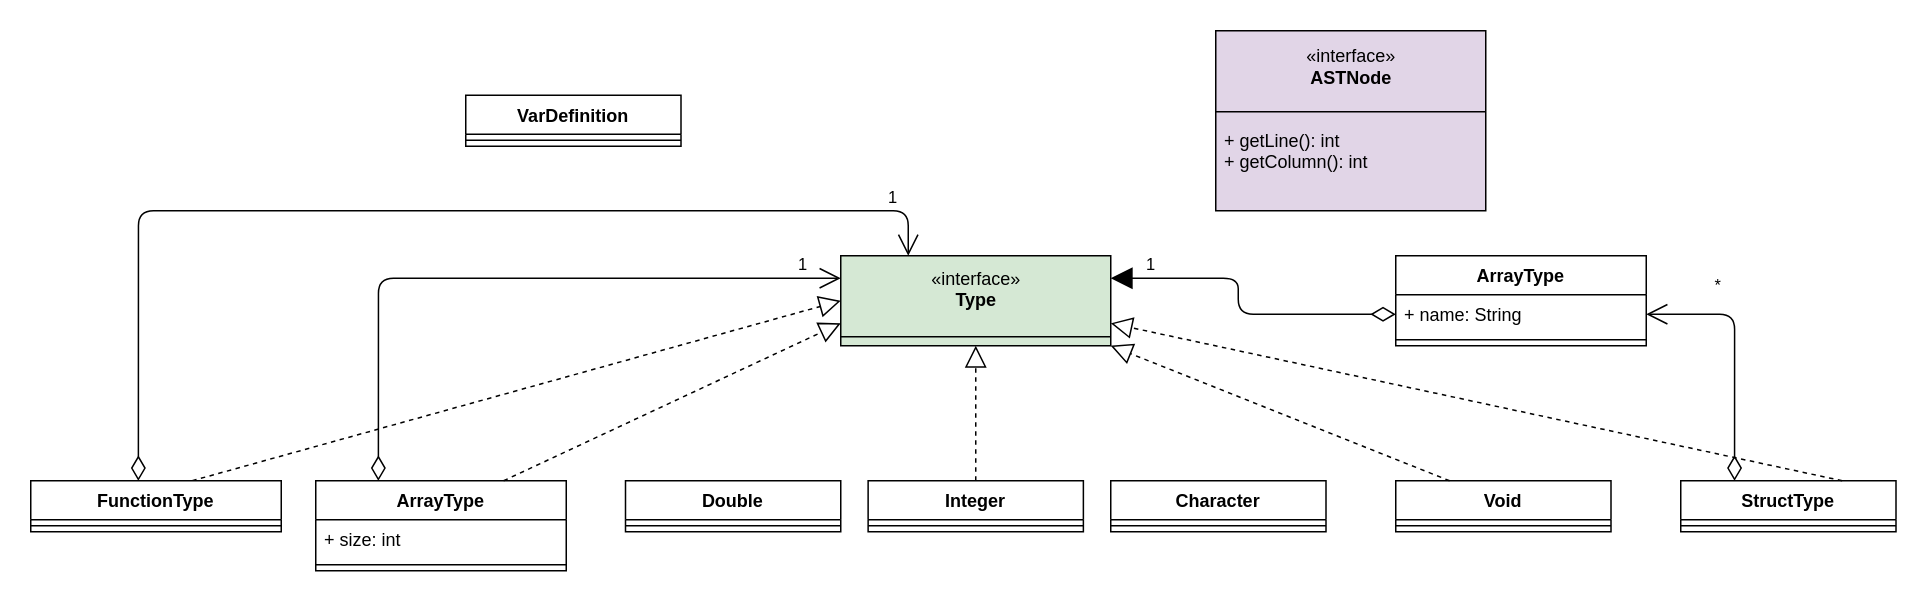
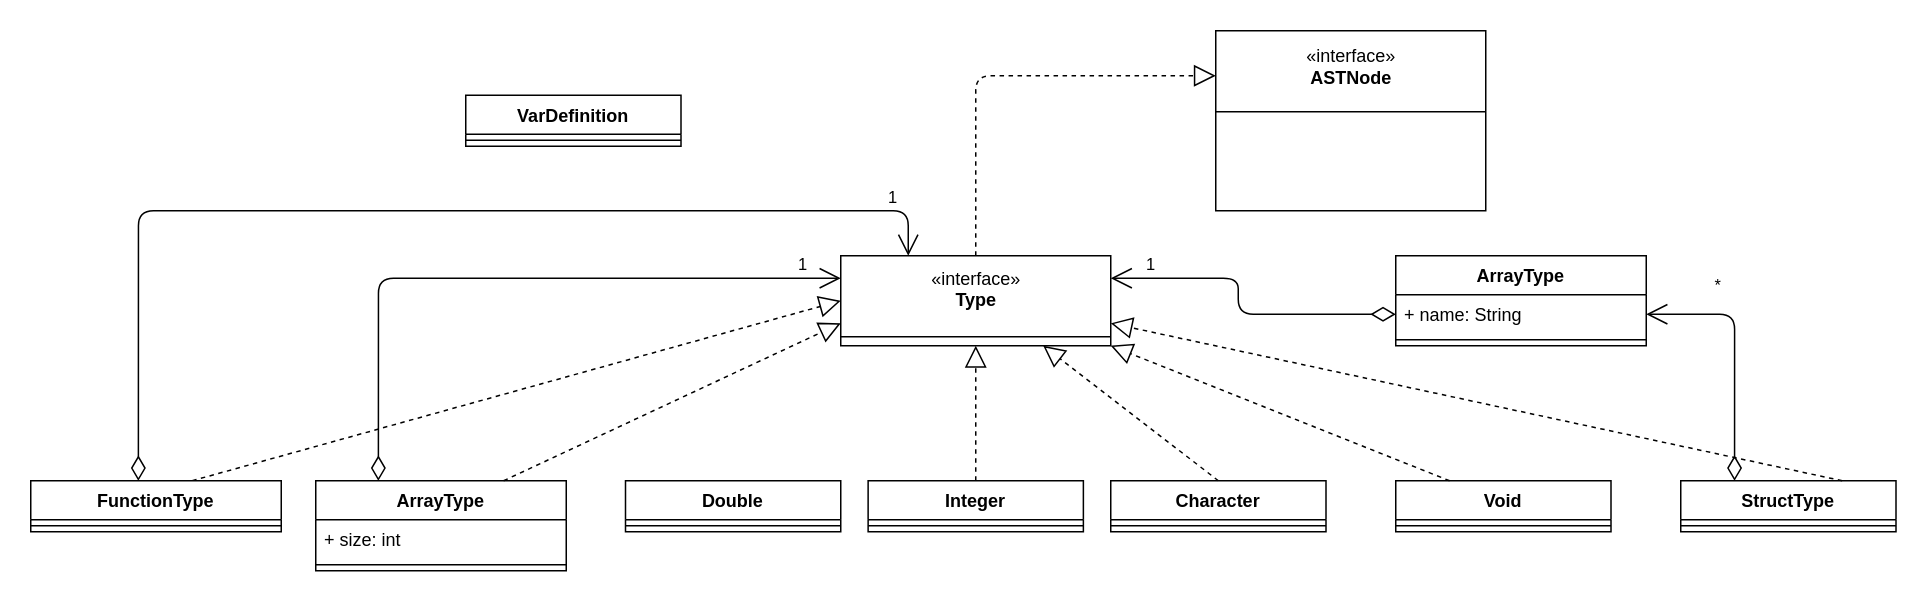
+ <mxCell id="10" value="" style="endArrow=block;dashed=1;endFill=0;endSize=12;html=1;entryX=0;entryY=0.25;entryDx=0;entryDy=0;exitX=0.5;exitY=0;exitDx=0;exitDy=0;" parent="1" source="3" target="7" edge="1"><mxGeometry width="160" relative="1" as="geometry"><mxPoint x="673.5" y="310" as="sourcePoint" /><mxPoint x="660" y="260" as="targetPoint" /><Array as="points"><mxPoint x="650" y="50" /></Array></mxGeometry></mxCell>
- <mxCell id="7" value="«interface»&lt;br&gt;&lt;div&gt;&lt;b&gt;ASTNode&lt;/b&gt;&lt;/div&gt;&lt;div&gt;&lt;b&gt;&lt;br&gt;&lt;/b&gt;&lt;/div&gt;&lt;b&gt;&lt;br&gt;&lt;br&gt;&lt;br&gt;&lt;br&gt;&lt;/b&gt;" style="html=1;fillColor=#e1d5e7;" parent="5" vertex="1"><mxGeometry width="180" height="120" as="geometry" /></mxCell>
+ <mxCell id="7" value="«interface»&lt;br&gt;&lt;div&gt;&lt;b&gt;ASTNode&lt;/b&gt;&lt;/div&gt;&lt;div&gt;&lt;b&gt;&lt;br&gt;&lt;/b&gt;&lt;/div&gt;&lt;b&gt;&lt;br&gt;&lt;br&gt;&lt;br&gt;&lt;br&gt;&lt;/b&gt;" style="html=1;" parent="5" vertex="1"><mxGeometry width="180" height="120" as="geometry" /></mxCell>
- <mxCell id="9" value="+ getLine(): int&#10;+ getColumn(): int" style="text;strokeColor=none;fillColor=none;align=left;verticalAlign=top;spacingLeft=4;spacingRight=4;overflow=hidden;rotatable=0;points=[[0,0.5],[1,0.5]];portConstraint=eastwest;" parent="5" vertex="1"><mxGeometry y="60" width="180" height="50" as="geometry" /></mxCell>
- <mxCell id="37" value="1" style="endArrow=block;html=1;endSize=12;startArrow=diamondThin;startSize=14;startFill=0;edgeStyle=orthogonalEdgeStyle;align=left;verticalAlign=bottom;exitX=0;exitY=0.5;exitDx=0;exitDy=0;entryX=1;entryY=0.25;entryDx=0;entryDy=0;" edge="1" parent="1" source="35" target="3"><mxGeometry x="0.794" relative="1" as="geometry"><mxPoint x="985.875" y="330" as="sourcePoint" /><mxPoint x="1012" y="240" as="targetPoint" /><mxPoint as="offset" /><Array as="points"><mxPoint x="825" y="209" /><mxPoint x="825" y="185" /></Array></mxGeometry></mxCell>
+ <mxCell id="37" value="1" style="endArrow=open;html=1;endSize=12;startArrow=diamondThin;startSize=14;startFill=0;edgeStyle=orthogonalEdgeStyle;align=left;verticalAlign=bottom;exitX=0;exitY=0.5;exitDx=0;exitDy=0;entryX=1;entryY=0.25;entryDx=0;entryDy=0;" edge="1" parent="1" source="35" target="3"><mxGeometry x="0.794" relative="1" as="geometry"><mxPoint x="985.875" y="330" as="sourcePoint" /><mxPoint x="1012" y="240" as="targetPoint" /><mxPoint as="offset" /><Array as="points"><mxPoint x="825" y="209" /><mxPoint x="825" y="185" /></Array></mxGeometry></mxCell>
- <mxCell id="3" value="«interface»&lt;br&gt;&lt;b&gt;Type&lt;br&gt;&lt;br&gt;&lt;/b&gt;" style="html=1;fillColor=#d5e8d4;" parent="2" vertex="1"><mxGeometry width="180" height="60" as="geometry" /></mxCell>
+ <mxCell id="3" value="«interface»&lt;br&gt;&lt;b&gt;Type&lt;br&gt;&lt;br&gt;&lt;/b&gt;" style="html=1;" parent="2" vertex="1"><mxGeometry width="180" height="60" as="geometry" /></mxCell>
+ <mxCell id="18" value="" style="endArrow=block;dashed=1;endFill=0;endSize=12;html=1;exitX=0.5;exitY=0;exitDx=0;exitDy=0;entryX=0.75;entryY=1;entryDx=0;entryDy=0;" parent="1" source="15" target="3" edge="1"><mxGeometry width="160" relative="1" as="geometry"><mxPoint x="670" y="340" as="sourcePoint" /><mxPoint x="650" y="230" as="targetPoint" /><Array as="points" /></mxGeometry></mxCell>
